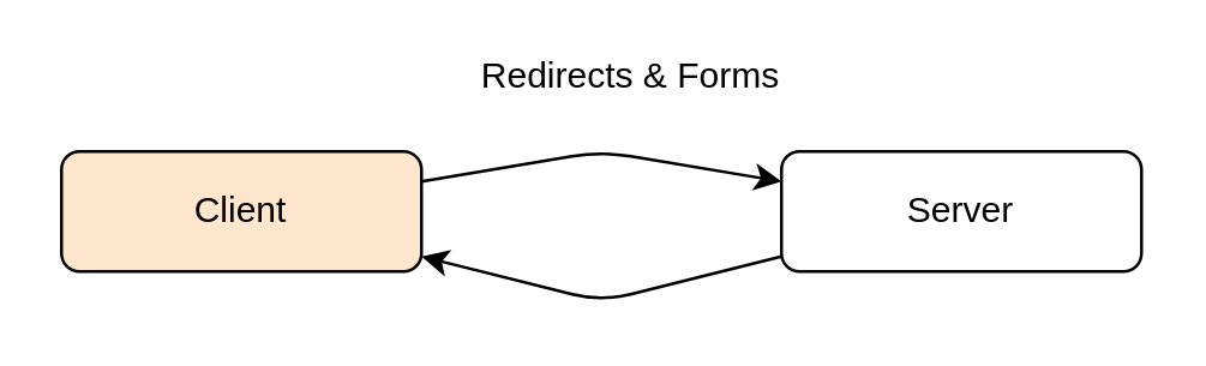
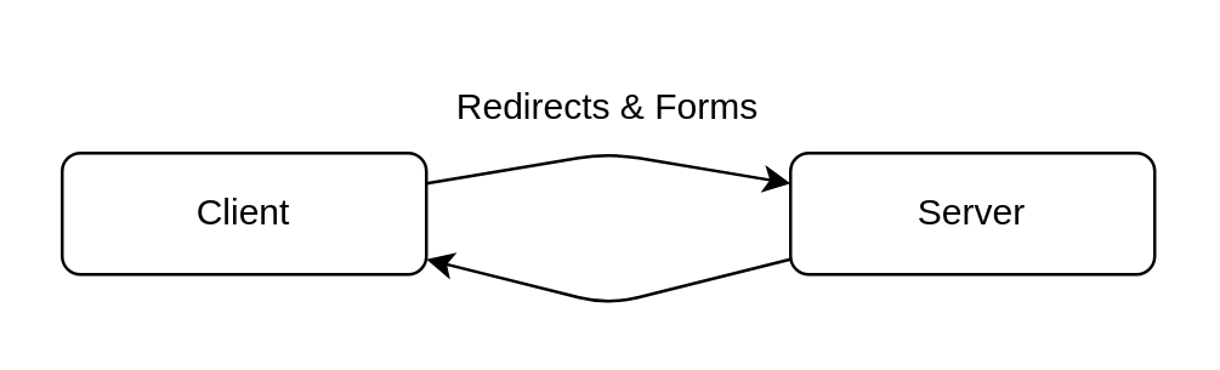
- <mxCell id="4" value="Redirects &amp;amp; Forms" style="text;html=1;strokeColor=none;fillColor=none;align=center;verticalAlign=middle;whiteSpace=wrap;rounded=0;" parent="1" vertex="1"><mxGeometry x="150" y="10" width="120" height="30" as="geometry" /></mxCell>
+ <mxCell id="4" value="Redirects &amp;amp; Forms" style="text;html=1;strokeColor=none;fillColor=none;align=center;verticalAlign=middle;whiteSpace=wrap;rounded=0;" parent="1" vertex="1"><mxGeometry x="140" y="20" width="120" height="30" as="geometry" /></mxCell>
- <mxCell id="2" value="Client" style="rounded=1;whiteSpace=wrap;html=1;fillColor=#ffe6cc;" parent="1" vertex="1"><mxGeometry x="20" y="50" width="120" height="40" as="geometry" /></mxCell>
+ <mxCell id="2" value="Client" style="rounded=1;whiteSpace=wrap;html=1;" parent="1" vertex="1"><mxGeometry x="20" y="50" width="120" height="40" as="geometry" /></mxCell>
